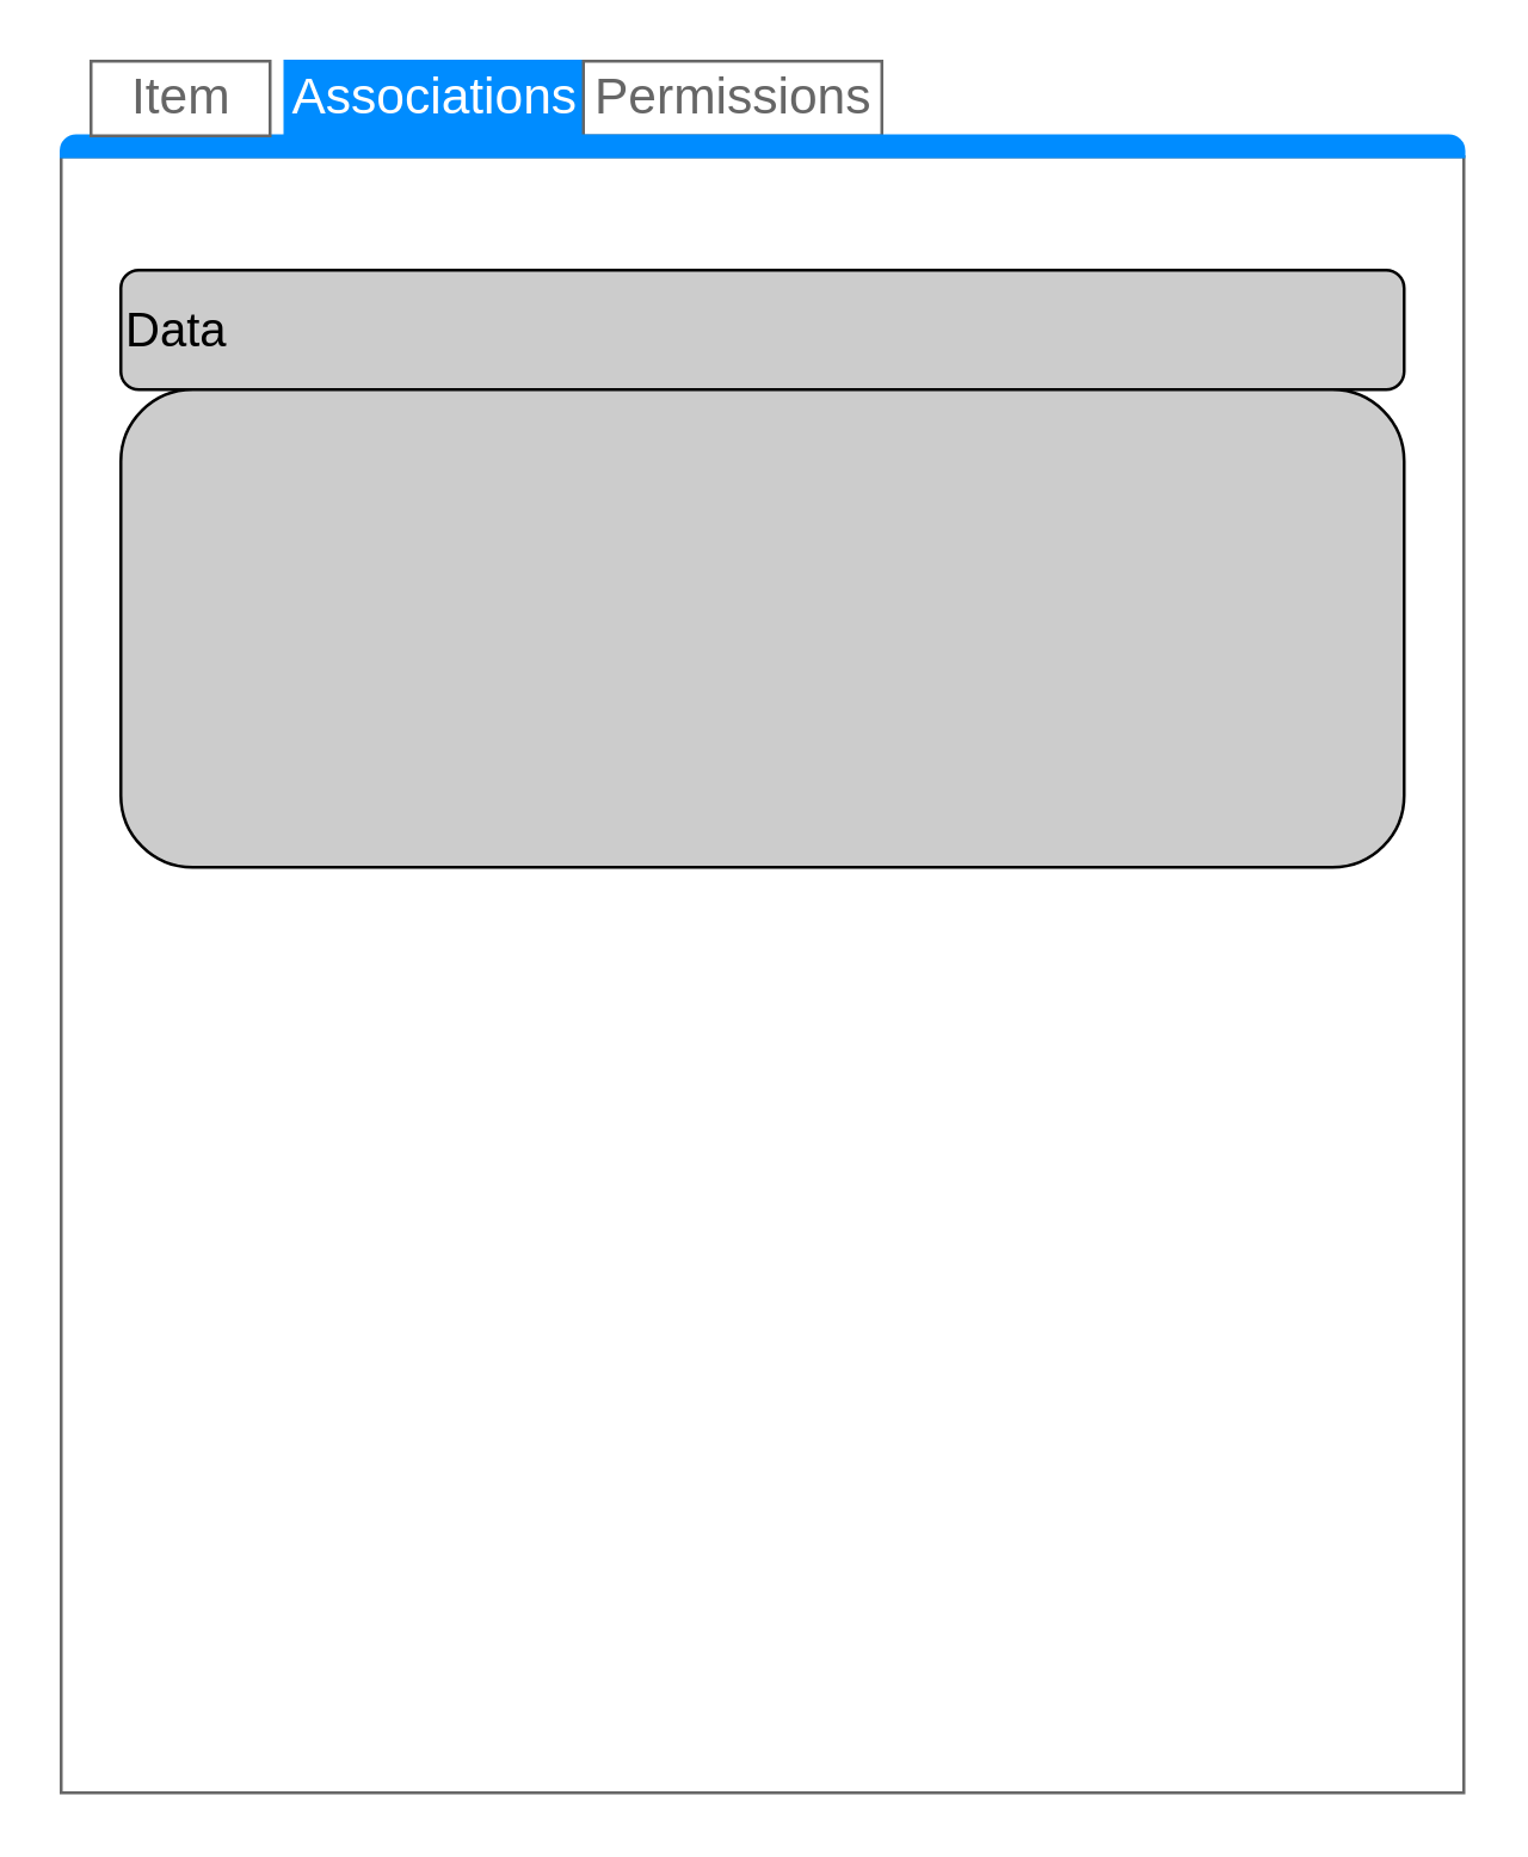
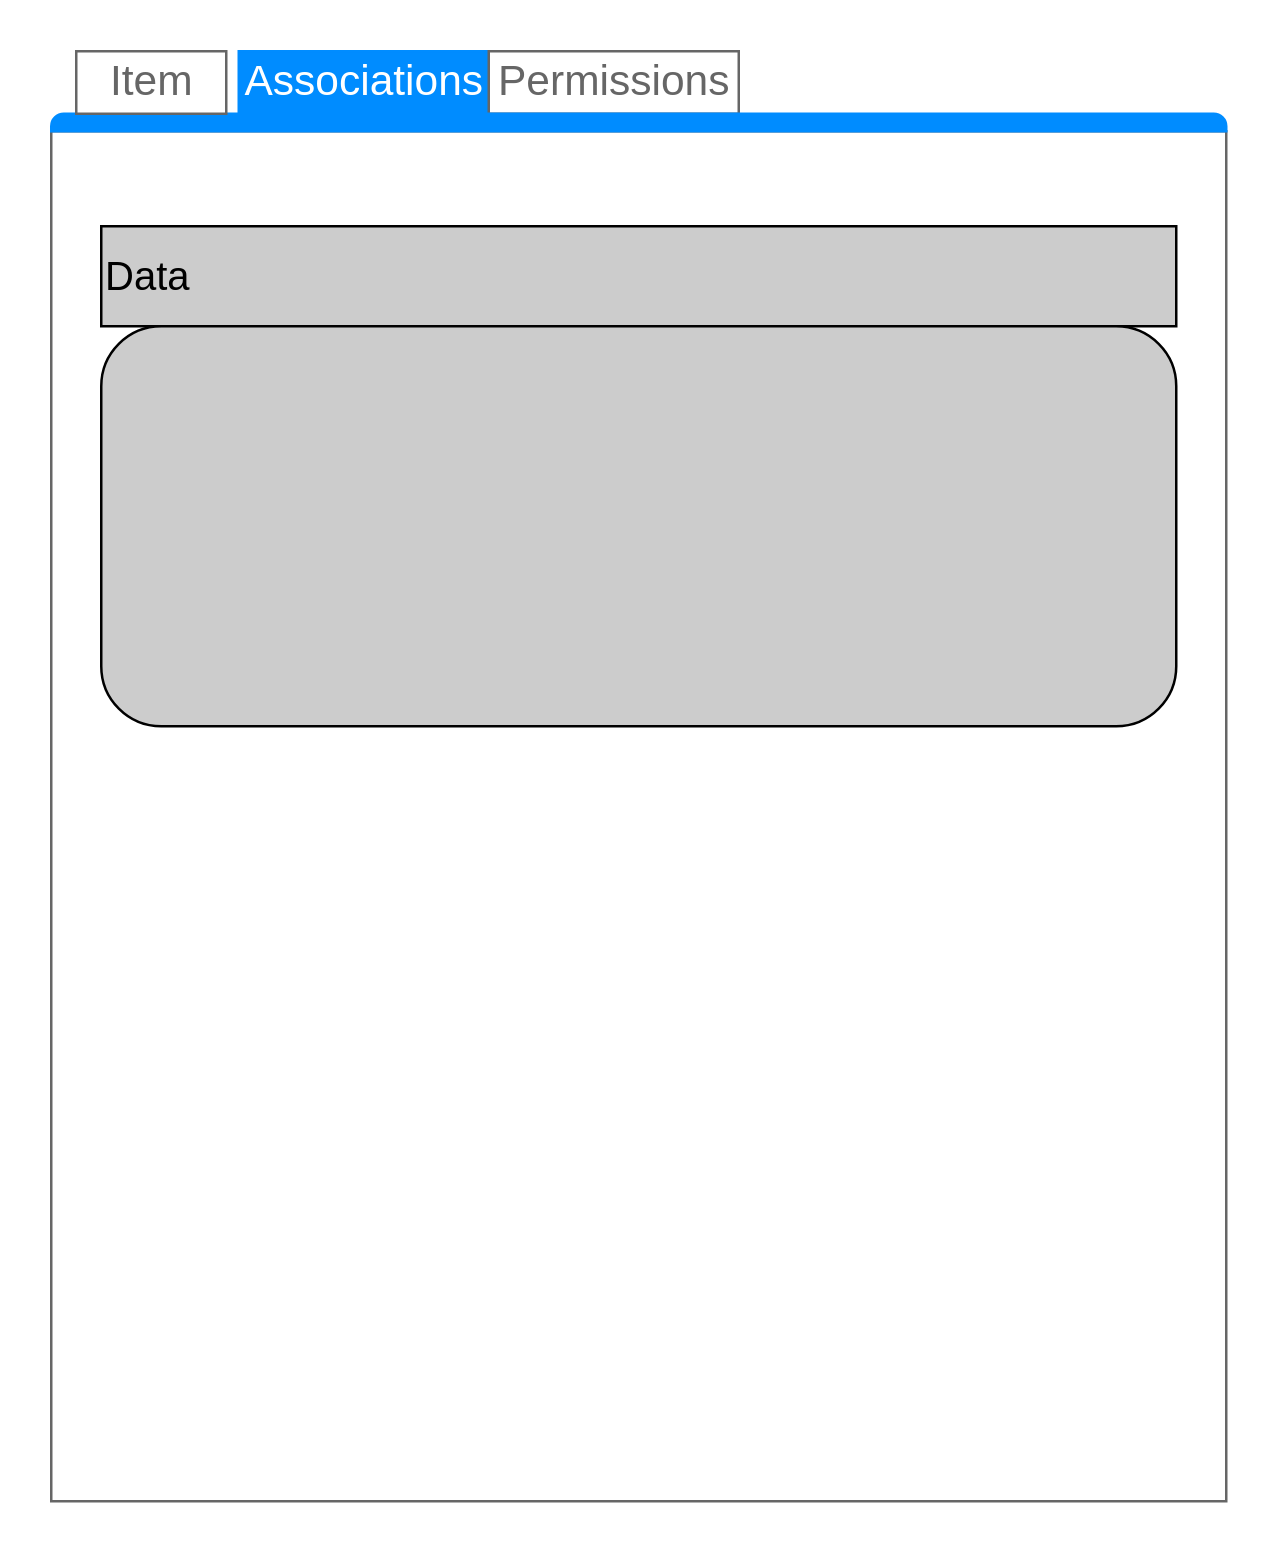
- <mxCell id="7" value="Data" style="rounded=1;whiteSpace=wrap;html=1;fontSize=16;fillColor=#CCCCCC;align=left;" vertex="1" parent="2"><mxGeometry x="20" y="70" width="430" height="40" as="geometry" /></mxCell>
+ <mxCell id="7" value="Data" style="whiteSpace=wrap;html=1;fontSize=16;fillColor=#CCCCCC;align=left;rounded=0;" vertex="1" parent="2"><mxGeometry x="20" y="70" width="430" height="40" as="geometry" /></mxCell>
